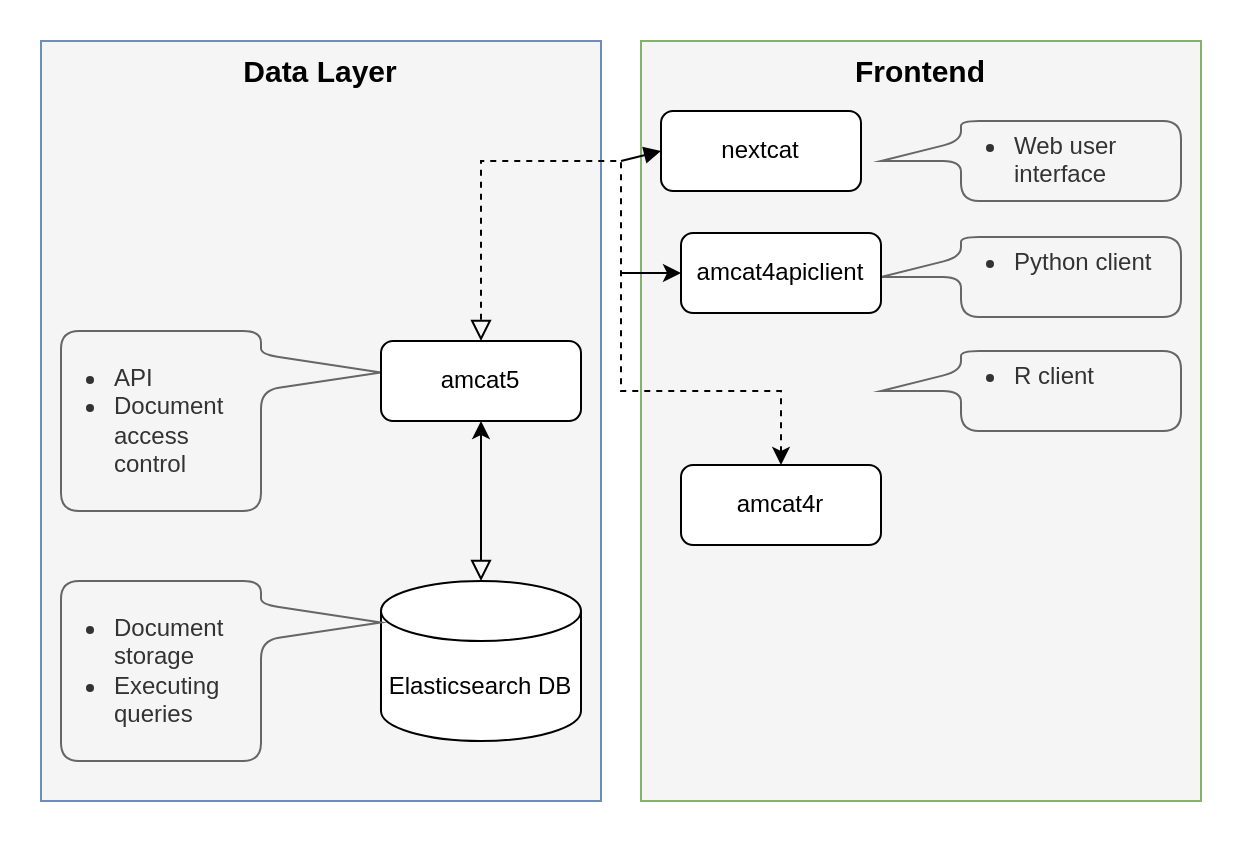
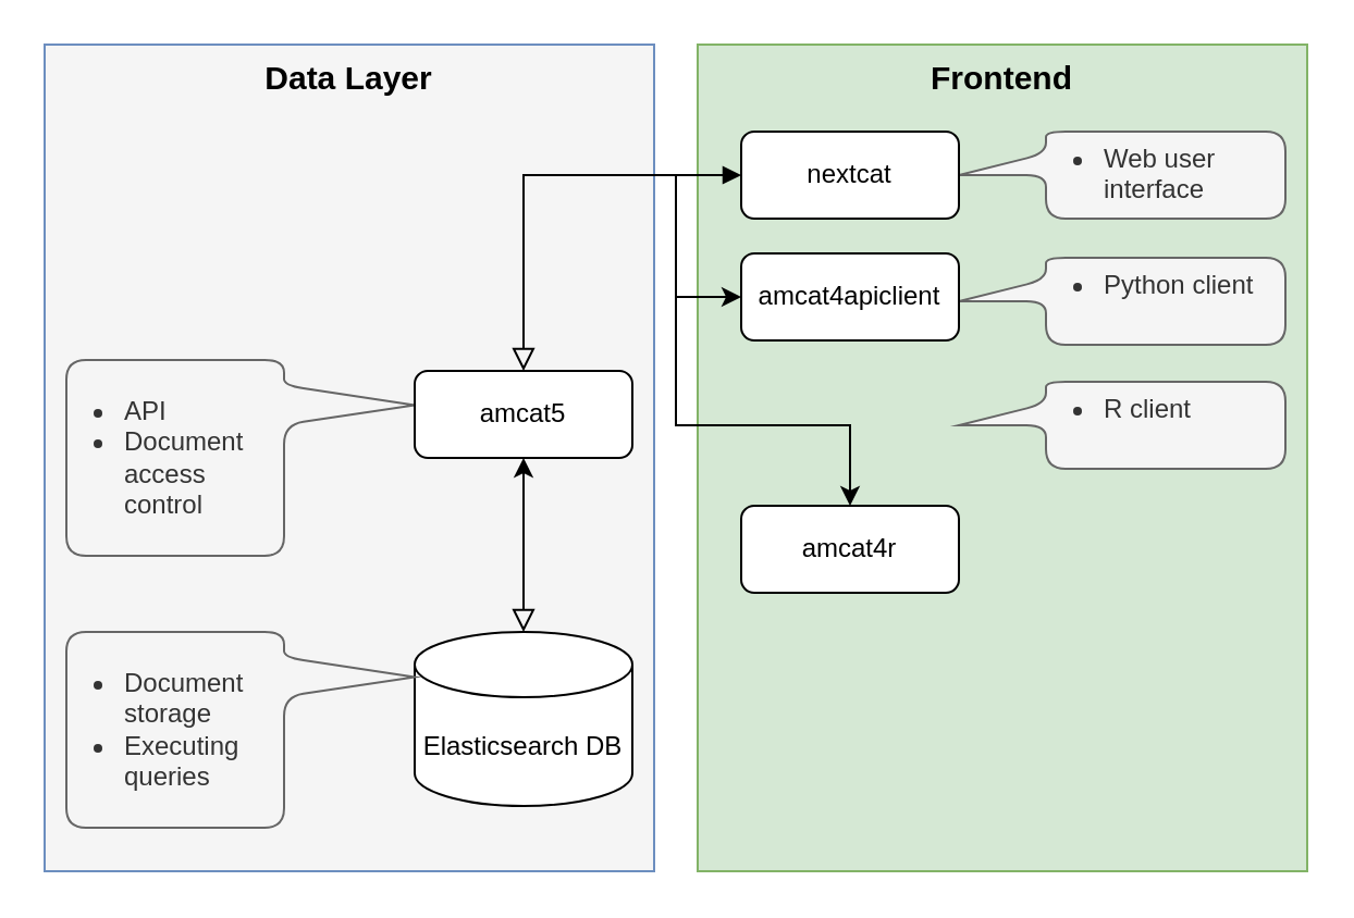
- <mxCell id="6" value="Frontend" style="rounded=0;whiteSpace=wrap;html=1;strokeWidth=1;verticalAlign=top;fontStyle=1;fontSize=15;fillColor=#f5f5f5;strokeColor=#82b366;flipH=1;flipV=1;" parent="1" vertex="1"><mxGeometry x="320" y="20" width="280" height="380" as="geometry" /></mxCell>
+ <mxCell id="6" value="Frontend" style="rounded=0;whiteSpace=wrap;html=1;strokeWidth=1;verticalAlign=top;fontStyle=1;fontSize=15;fillColor=#d5e8d4;strokeColor=#82b366;flipH=1;flipV=1;" parent="1" vertex="1"><mxGeometry x="320" y="20" width="280" height="380" as="geometry" /></mxCell>
- <mxCell id="11" value="nextcat" style="rounded=1;whiteSpace=wrap;html=1;fontSize=12;glass=0;strokeWidth=1;shadow=0;" parent="1" vertex="1"><mxGeometry x="330" y="55" width="100" height="40" as="geometry" /></mxCell>
+ <mxCell id="11" value="nextcat" style="rounded=1;whiteSpace=wrap;html=1;fontSize=12;glass=0;strokeWidth=1;shadow=0;" parent="1" vertex="1"><mxGeometry x="340" y="60" width="100" height="40" as="geometry" /></mxCell>
- <mxCell id="7" value="" style="rounded=0;html=1;jettySize=auto;orthogonalLoop=1;fontSize=11;endArrow=block;endFill=0;endSize=8;strokeWidth=1;shadow=0;labelBackgroundColor=none;edgeStyle=orthogonalEdgeStyle;entryX=0.5;entryY=0;entryDx=0;entryDy=0;startArrow=classic;startFill=1;dashed=1;" parent="1" source="15" target="17" edge="1"><mxGeometry x="0.077" y="20" relative="1" as="geometry"><mxPoint as="offset" /><mxPoint x="640" y="195" as="sourcePoint" /><mxPoint x="250" y="300" as="targetPoint" /><Array as="points"><mxPoint x="310" y="195" /><mxPoint x="310" y="80" /><mxPoint x="240" y="80" /></Array></mxGeometry></mxCell>
+ <mxCell id="7" value="" style="rounded=0;html=1;jettySize=auto;orthogonalLoop=1;fontSize=11;endArrow=block;endFill=0;endSize=8;strokeWidth=1;shadow=0;labelBackgroundColor=none;edgeStyle=orthogonalEdgeStyle;entryX=0.5;entryY=0;entryDx=0;entryDy=0;startArrow=classic;startFill=1;" parent="1" source="15" target="17" edge="1"><mxGeometry x="0.077" y="20" relative="1" as="geometry"><mxPoint as="offset" /><mxPoint x="640" y="195" as="sourcePoint" /><mxPoint x="250" y="300" as="targetPoint" /><Array as="points"><mxPoint x="310" y="195" /><mxPoint x="310" y="80" /><mxPoint x="240" y="80" /></Array></mxGeometry></mxCell>
